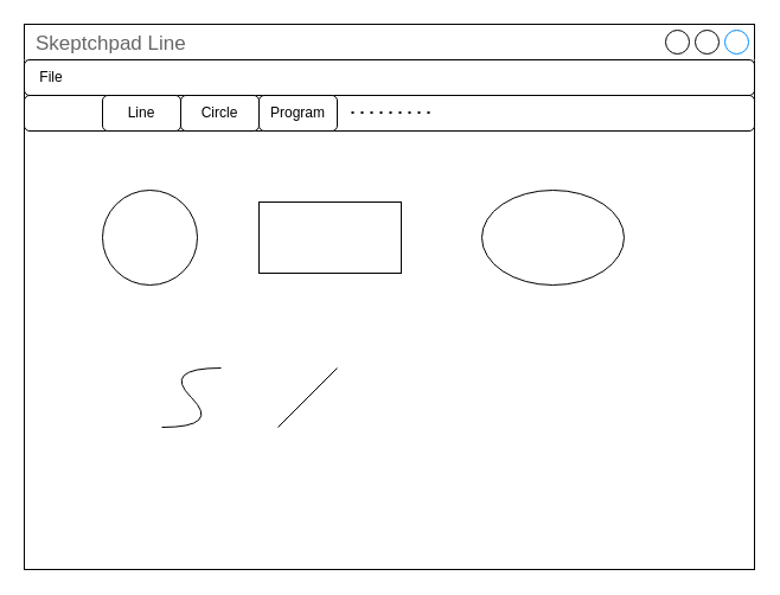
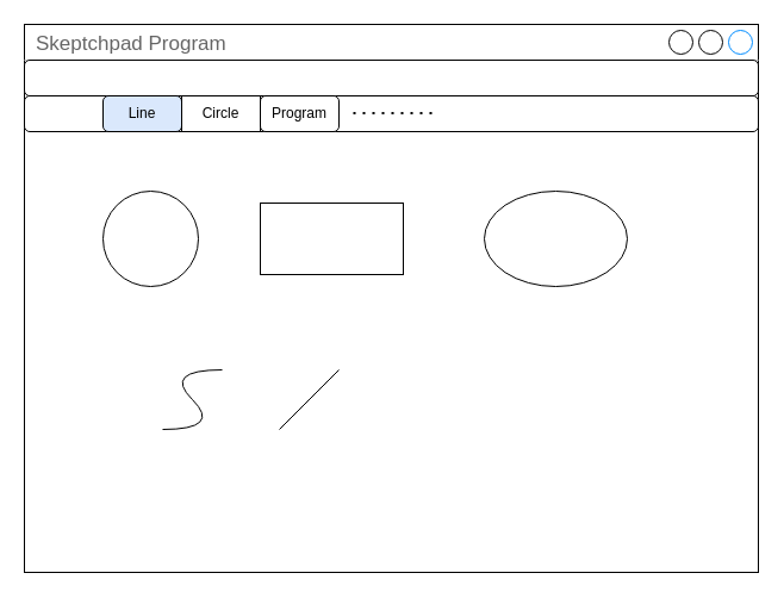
- <mxCell id="2" value="Skeptchpad Line" style="strokeWidth=1;shadow=0;dashed=0;align=center;html=1;shape=mxgraph.mockup.containers.window;align=left;verticalAlign=top;spacingLeft=8;strokeColor2=#008cff;strokeColor3=#c4c4c4;fontColor=#666666;mainText=;fontSize=17;labelBackgroundColor=none;whiteSpace=wrap;" parent="1" vertex="1"><mxGeometry x="20" y="20" width="616" height="460" as="geometry" /></mxCell>
+ <mxCell id="2" value="Skeptchpad Program" style="strokeWidth=1;shadow=0;dashed=0;align=center;html=1;shape=mxgraph.mockup.containers.window;align=left;verticalAlign=top;spacingLeft=8;strokeColor2=#008cff;strokeColor3=#c4c4c4;fontColor=#666666;mainText=;fontSize=17;labelBackgroundColor=none;whiteSpace=wrap;" parent="1" vertex="1"><mxGeometry x="20" y="20" width="616" height="460" as="geometry" /></mxCell>
- <mxCell id="5" value="File" style="text;html=1;align=center;verticalAlign=middle;whiteSpace=wrap;rounded=0;" parent="1" vertex="1"><mxGeometry x="20" y="50" width="46" height="30" as="geometry" /></mxCell>
- <mxCell id="6" value="Line" style="rounded=1;whiteSpace=wrap;html=1;" parent="1" vertex="1"><mxGeometry x="86" y="80" width="66" height="30" as="geometry" /></mxCell>
+ <mxCell id="6" value="Line" style="rounded=1;whiteSpace=wrap;html=1;fillColor=#dae8fc;" parent="1" vertex="1"><mxGeometry x="86" y="80" width="66" height="30" as="geometry" /></mxCell>
- <mxCell id="7" value="Circle" style="rounded=1;whiteSpace=wrap;html=1;" parent="1" vertex="1"><mxGeometry x="152" y="80" width="66" height="30" as="geometry" /></mxCell>
+ <mxCell id="7" value="Circle" style="whiteSpace=wrap;html=1;rounded=0;" parent="1" vertex="1"><mxGeometry x="152" y="80" width="66" height="30" as="geometry" /></mxCell>
